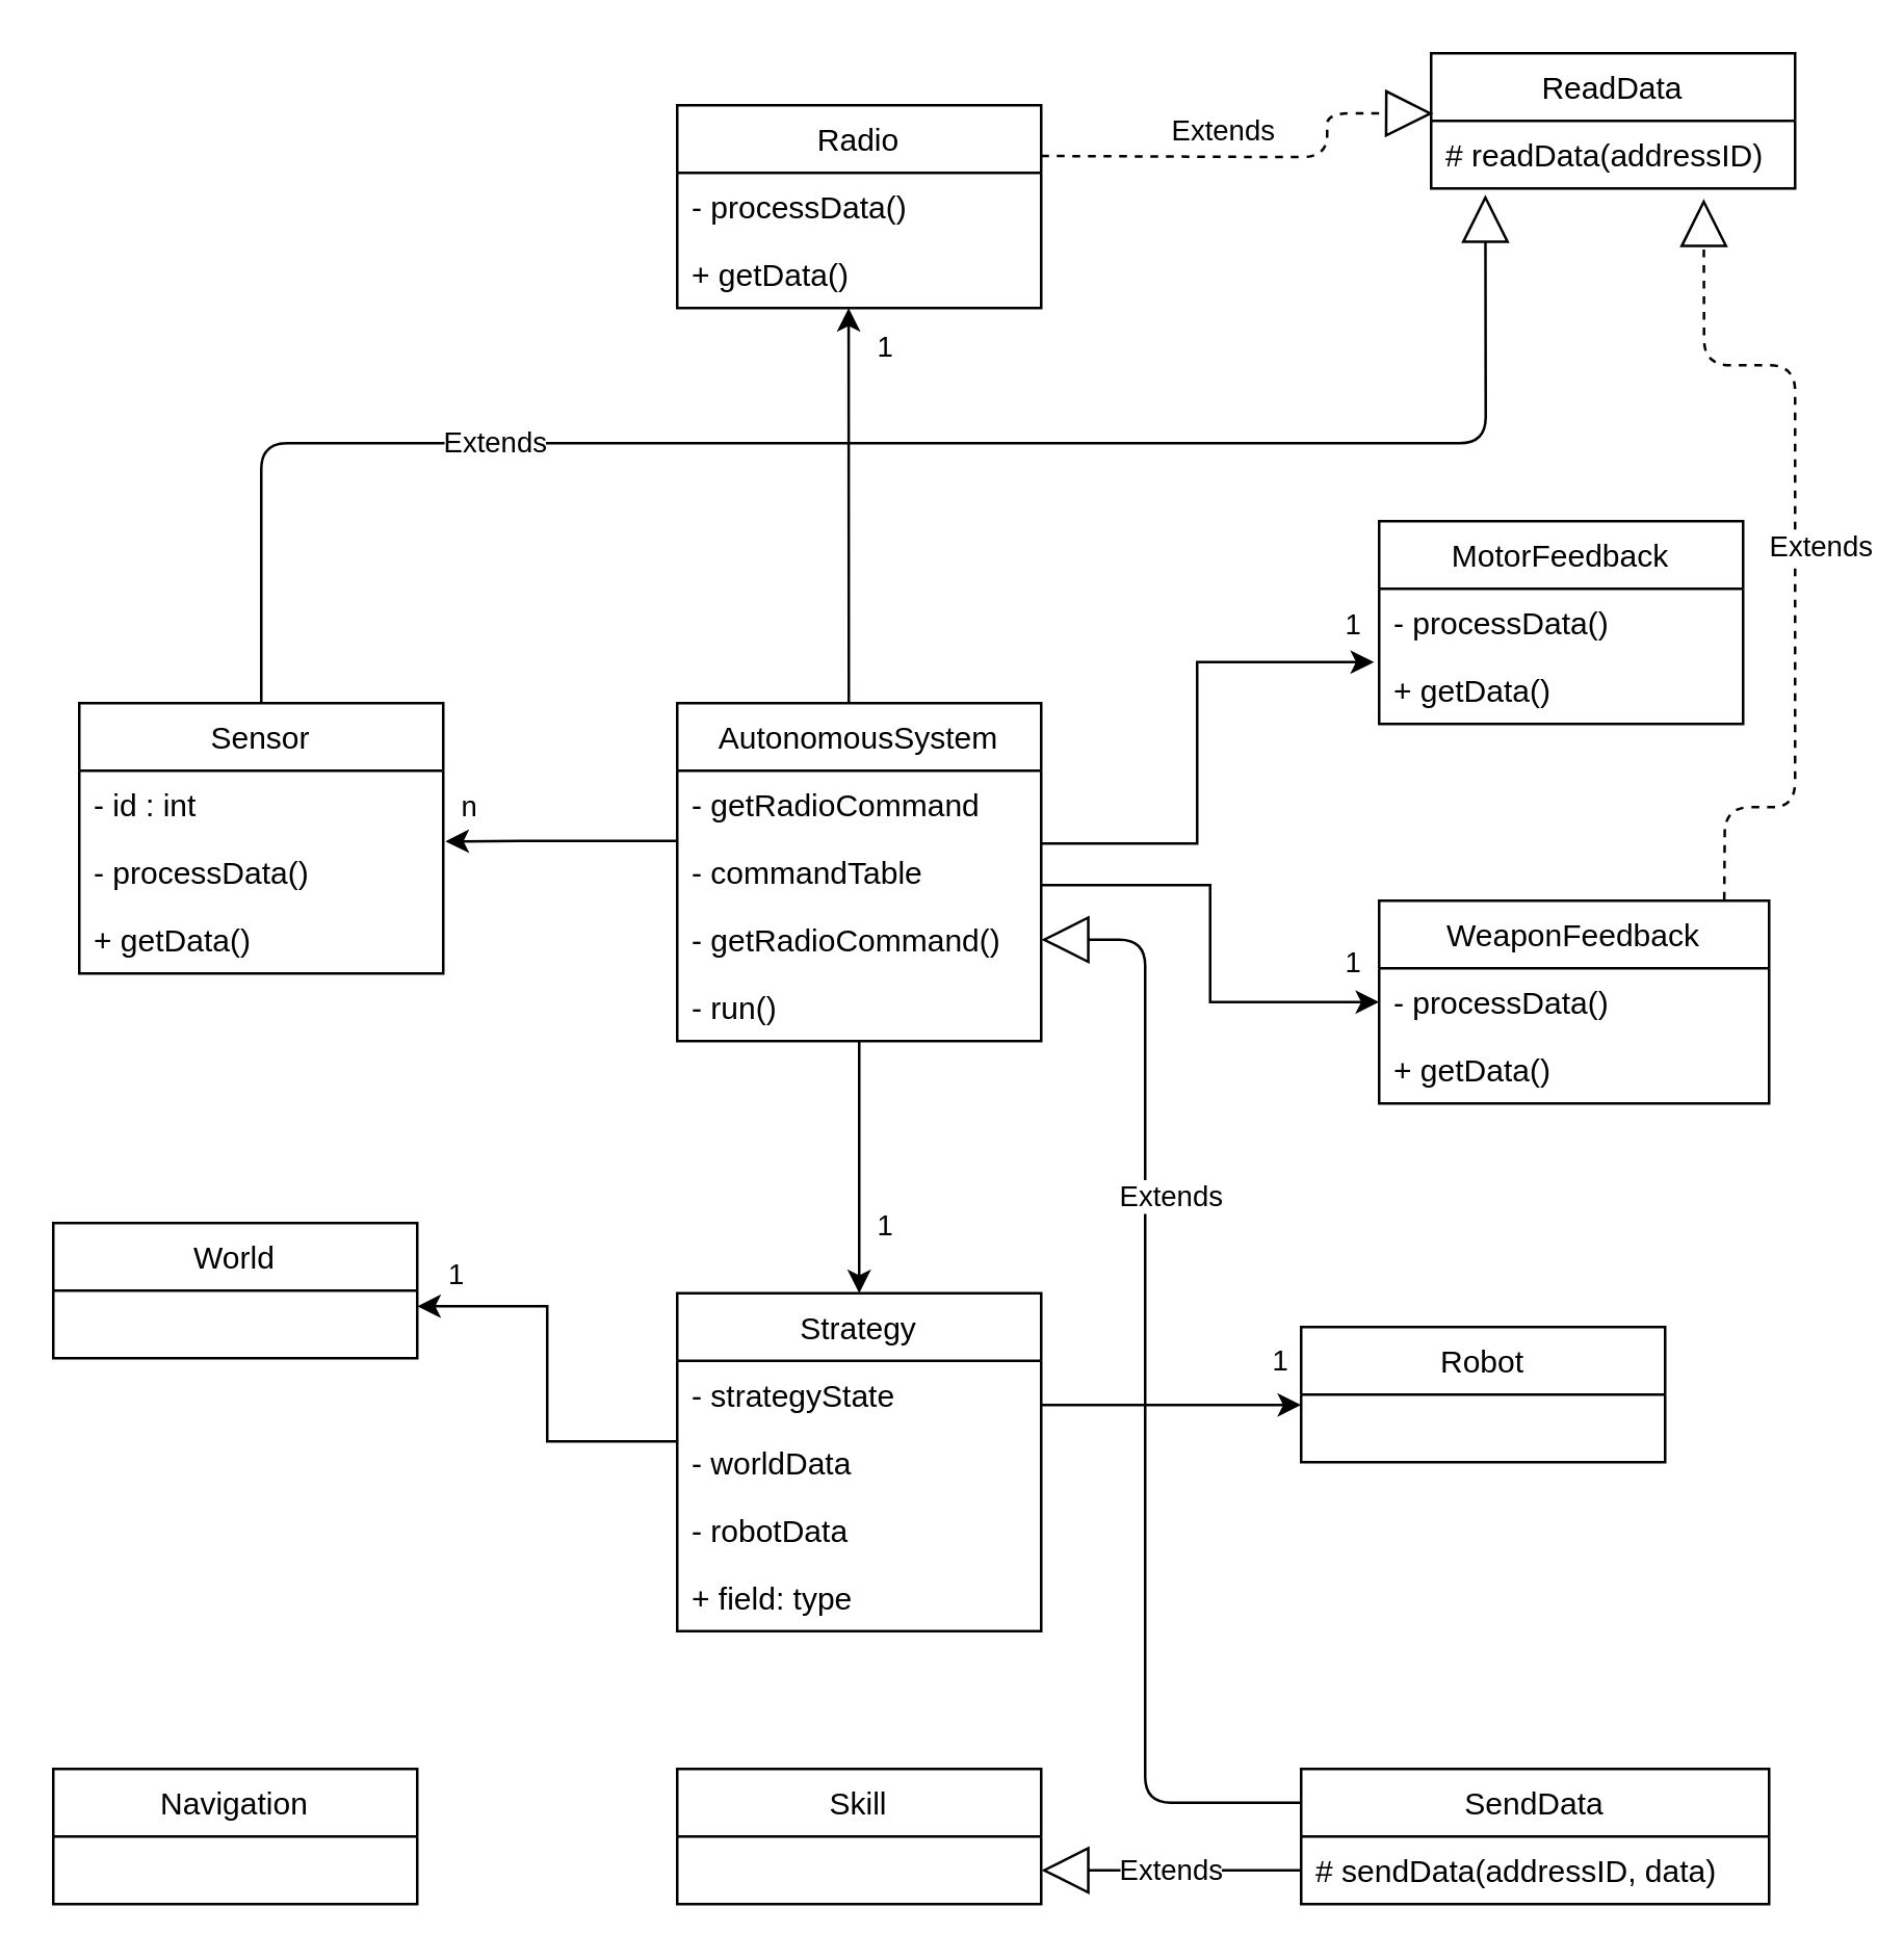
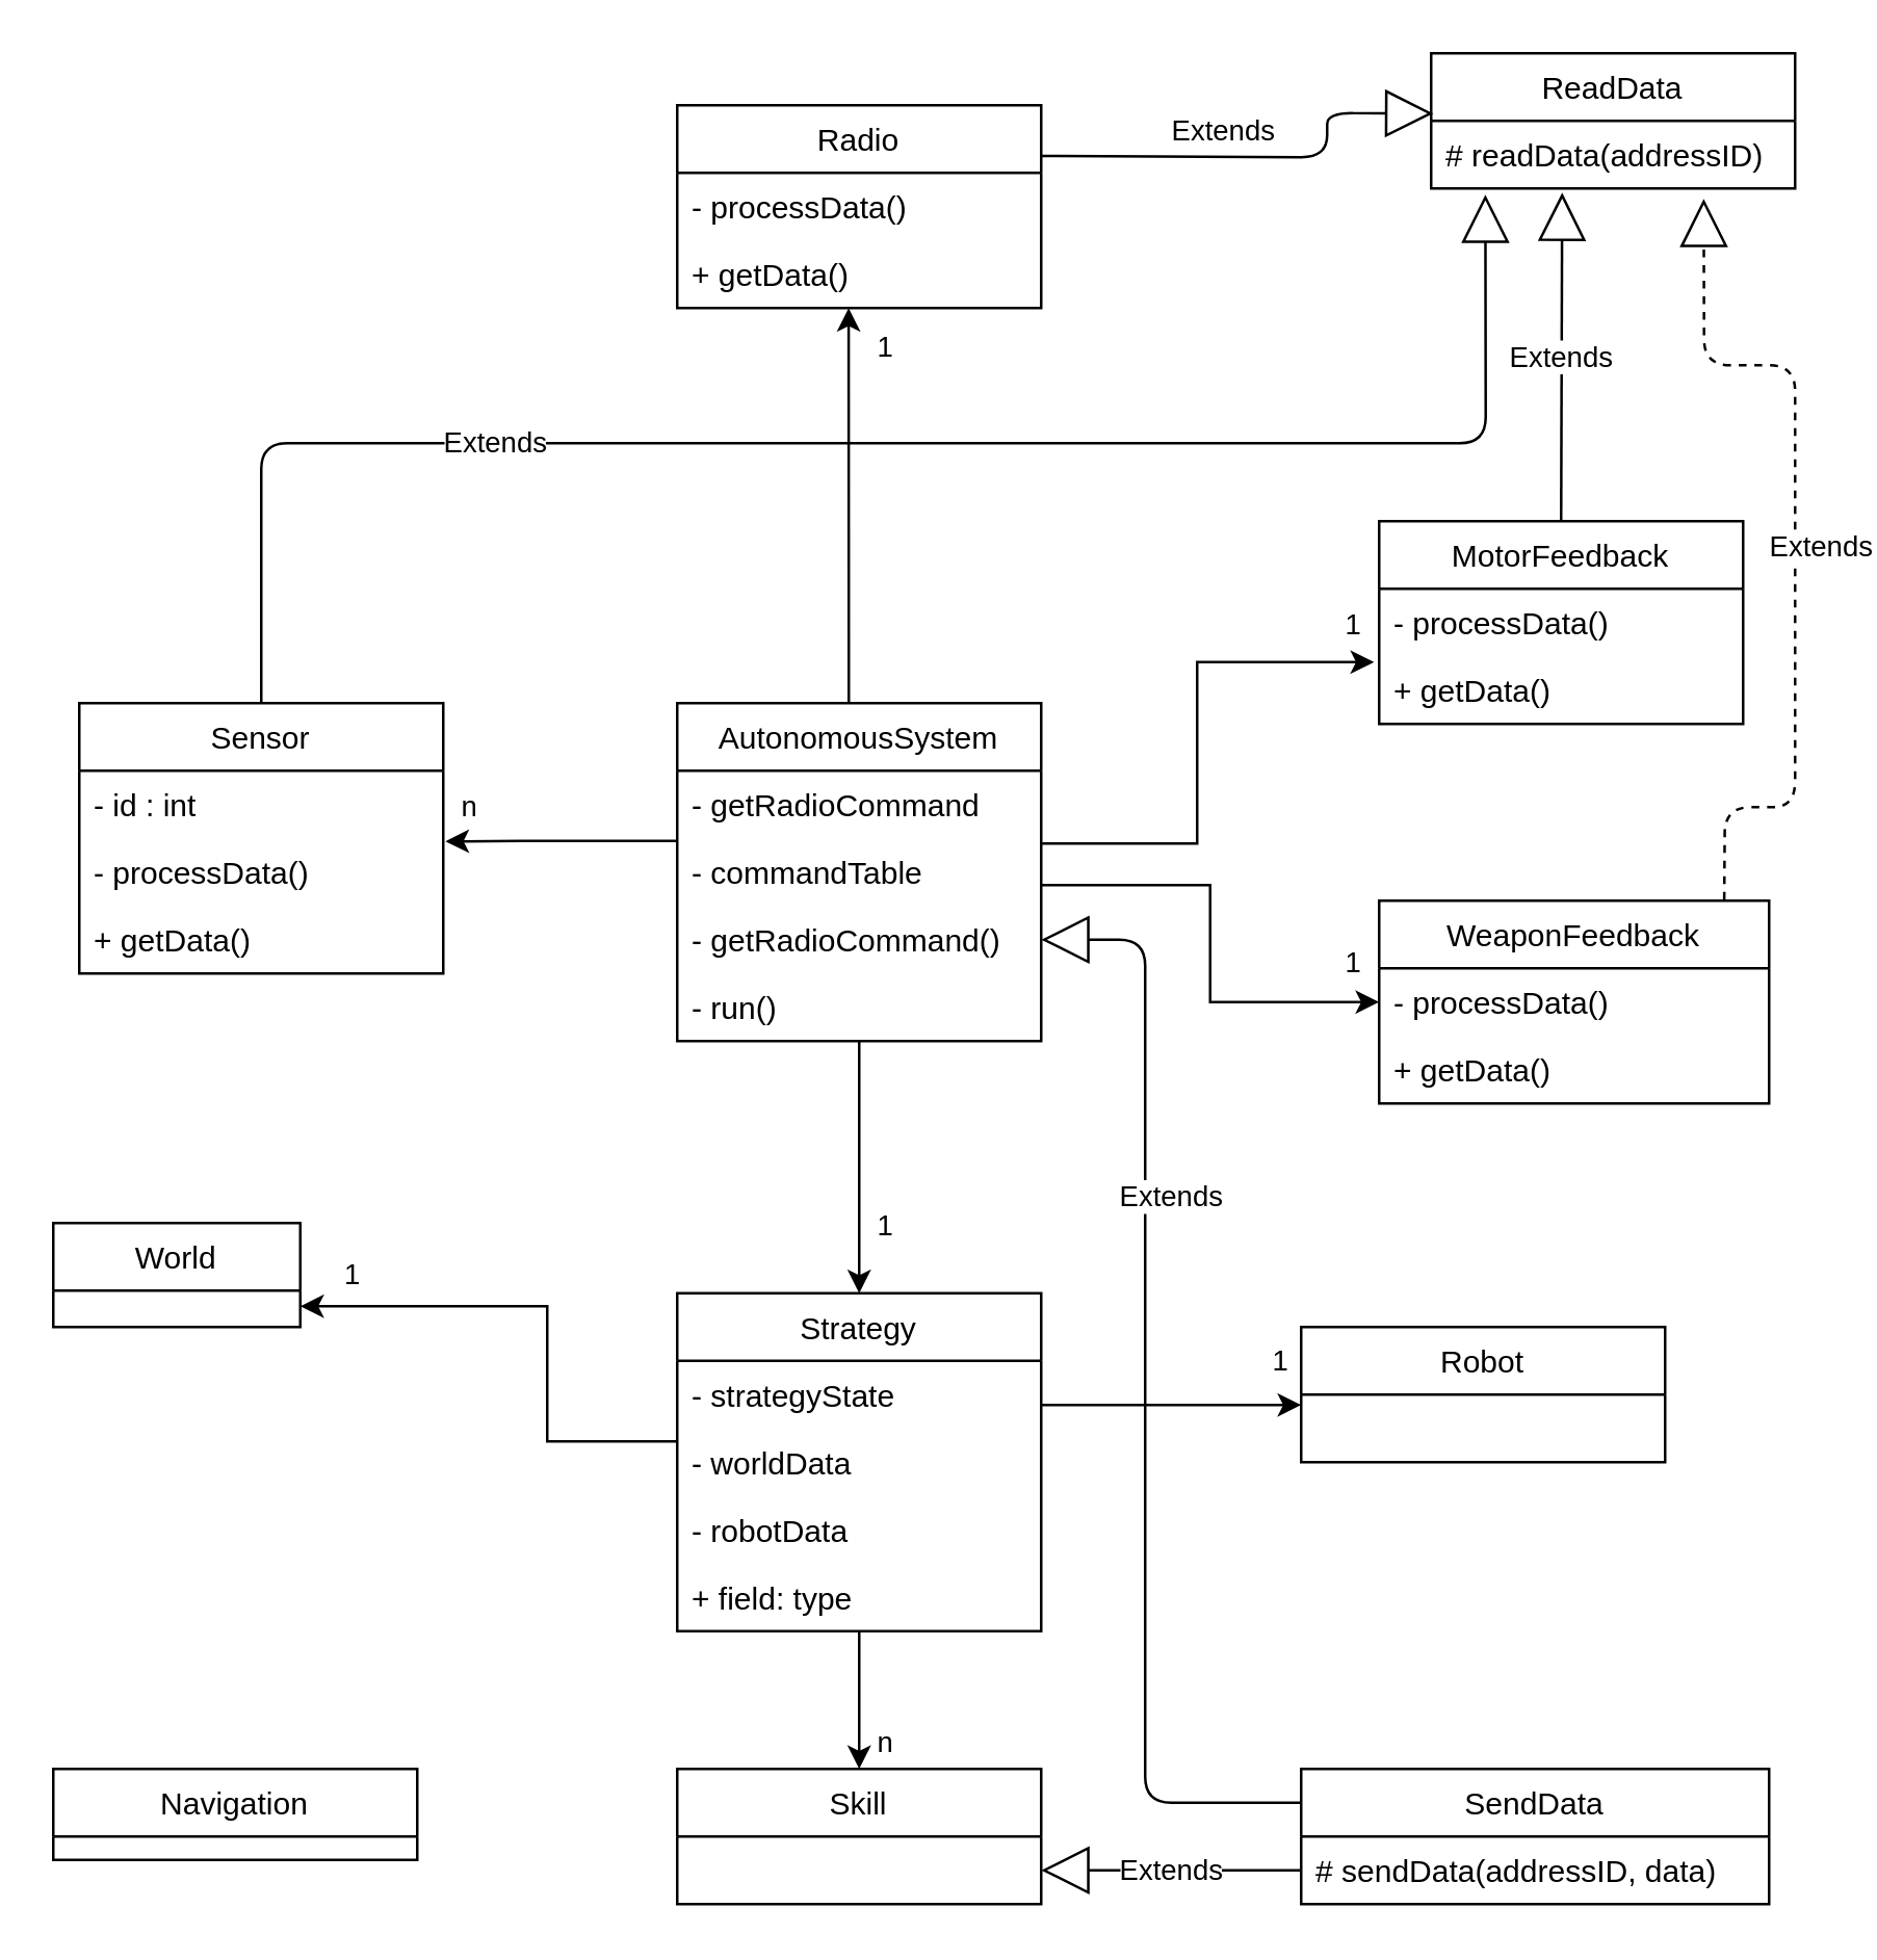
- <mxCell id="44" value="Extends" style="endArrow=block;endSize=16;endFill=0;html=1;exitX=1;exitY=0.25;exitDx=0;exitDy=0;entryX=0.006;entryY=-0.108;entryDx=0;entryDy=0;entryPerimeter=0;dashed=1;" parent="1" source="25" target="42" edge="1"><mxGeometry x="0.43" y="40" width="160" relative="1" as="geometry"><mxPoint x="610" y="210" as="sourcePoint" /><mxPoint x="610.4" y="83.612" as="targetPoint" /><Array as="points"><mxPoint x="510" y="60" /><mxPoint x="510" y="43" /></Array><mxPoint as="offset" /></mxGeometry></mxCell>
+ <mxCell id="44" value="Extends" style="endArrow=block;endSize=16;endFill=0;html=1;exitX=1;exitY=0.25;exitDx=0;exitDy=0;entryX=0.006;entryY=-0.108;entryDx=0;entryDy=0;entryPerimeter=0;" parent="1" source="25" target="42" edge="1"><mxGeometry x="0.43" y="40" width="160" relative="1" as="geometry"><mxPoint x="610" y="210" as="sourcePoint" /><mxPoint x="610.4" y="83.612" as="targetPoint" /><Array as="points"><mxPoint x="510" y="60" /><mxPoint x="510" y="43" /></Array><mxPoint as="offset" /></mxGeometry></mxCell>
+ <mxCell id="40" value="Extends" style="endArrow=block;endSize=16;endFill=0;html=1;exitX=0.5;exitY=0;exitDx=0;exitDy=0;entryX=0.36;entryY=1.062;entryDx=0;entryDy=0;entryPerimeter=0;" parent="1" source="19" target="42" edge="1"><mxGeometry width="160" relative="1" as="geometry"><mxPoint x="680" y="130" as="sourcePoint" /><mxPoint x="598.02" y="70.808" as="targetPoint" /></mxGeometry></mxCell>
- <mxCell id="35" value="World" style="swimlane;fontStyle=0;childLayout=stackLayout;horizontal=1;startSize=26;fillColor=none;horizontalStack=0;resizeParent=1;resizeParentMax=0;resizeLast=0;collapsible=1;marginBottom=0;" parent="1" vertex="1"><mxGeometry x="20" y="470" width="140" height="52" as="geometry" /></mxCell>
+ <mxCell id="35" value="World" style="swimlane;fontStyle=0;childLayout=stackLayout;horizontal=1;startSize=26;fillColor=none;horizontalStack=0;resizeParent=1;resizeParentMax=0;resizeLast=0;collapsible=1;marginBottom=0;" parent="1" vertex="1"><mxGeometry x="20" y="470" width="95" height="40" as="geometry" /></mxCell>
+ <mxCell id="12" value="n" style="edgeStyle=orthogonalEdgeStyle;rounded=0;orthogonalLoop=1;jettySize=auto;html=1;entryX=0.5;entryY=0;entryDx=0;entryDy=0;" parent="1" source="29" target="34" edge="1"><mxGeometry x="0.623" y="10" relative="1" as="geometry"><Array as="points"><mxPoint x="320" y="570" /><mxPoint x="320" y="570" /></Array><mxPoint as="offset" /></mxGeometry></mxCell>
- <mxCell id="38" value="Navigation" style="swimlane;fontStyle=0;childLayout=stackLayout;horizontal=1;startSize=26;fillColor=none;horizontalStack=0;resizeParent=1;resizeParentMax=0;resizeLast=0;collapsible=1;marginBottom=0;" parent="1" vertex="1"><mxGeometry x="20" y="680" width="140" height="52" as="geometry" /></mxCell>
+ <mxCell id="38" value="Navigation" style="swimlane;fontStyle=0;childLayout=stackLayout;horizontal=1;startSize=26;fillColor=none;horizontalStack=0;resizeParent=1;resizeParentMax=0;resizeLast=0;collapsible=1;marginBottom=0;" parent="1" vertex="1"><mxGeometry x="20" y="680" width="140" height="35" as="geometry" /></mxCell>
